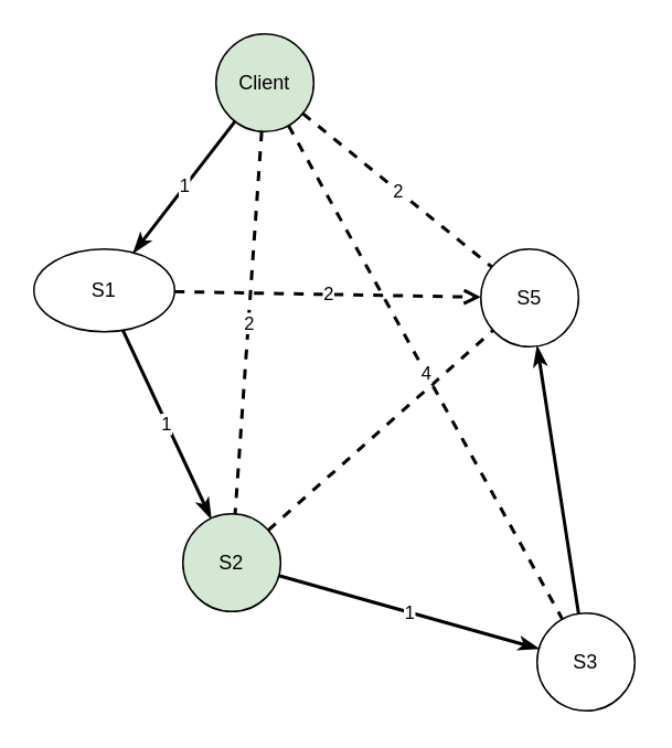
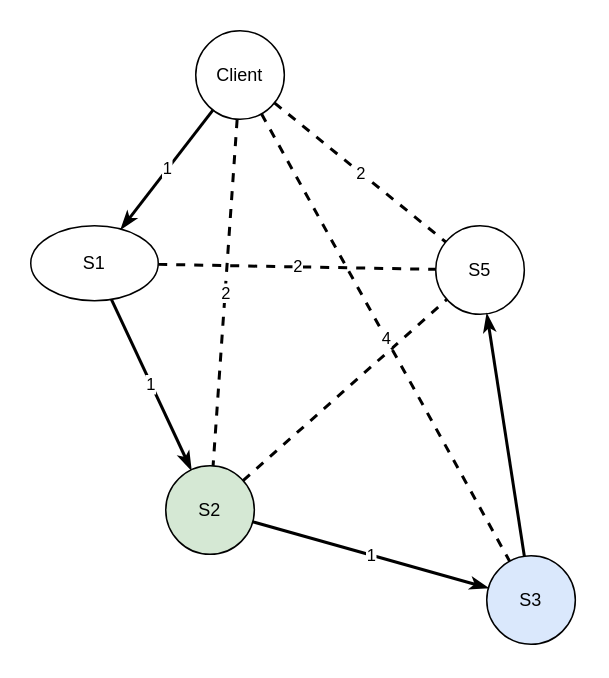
- <mxCell id="15" value="Client" style="ellipse;whiteSpace=wrap;html=1;aspect=fixed;fillColor=#d5e8d4;" parent="1" vertex="1"><mxGeometry x="130" y="20" width="59.055" height="59.05" as="geometry" /></mxCell>
+ <mxCell id="15" value="Client" style="ellipse;whiteSpace=wrap;html=1;aspect=fixed;" parent="1" vertex="1"><mxGeometry x="130" y="20" width="59.055" height="59.05" as="geometry" /></mxCell>
- <mxCell id="3" value="2" style="rounded=0;orthogonalLoop=1;jettySize=auto;html=1;endArrow=open;endFill=0;strokeWidth=2;dashed=1;" parent="1" source="5" target="2" edge="1"><mxGeometry relative="1" as="geometry" /></mxCell>
+ <mxCell id="3" value="2" style="rounded=0;orthogonalLoop=1;jettySize=auto;html=1;endArrow=none;endFill=0;strokeWidth=2;dashed=1;" parent="1" source="5" target="2" edge="1"><mxGeometry relative="1" as="geometry" /></mxCell>
- <mxCell id="10" value="S3" style="ellipse;whiteSpace=wrap;html=1;aspect=fixed;" parent="1" vertex="1"><mxGeometry x="324" y="370" width="59.055" height="59.05" as="geometry" /></mxCell>
+ <mxCell id="10" value="S3" style="ellipse;whiteSpace=wrap;html=1;aspect=fixed;fillColor=#dae8fc;" parent="1" vertex="1"><mxGeometry x="324" y="370" width="59.055" height="59.05" as="geometry" /></mxCell>
